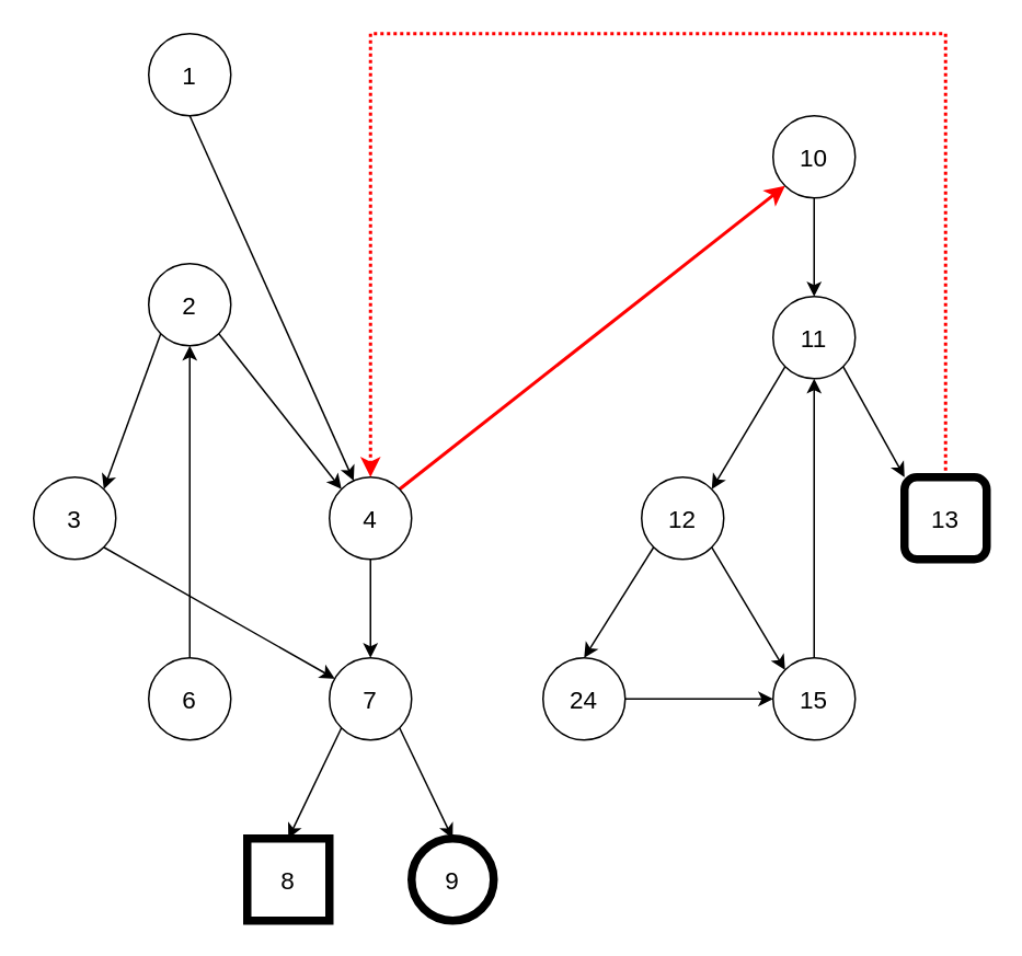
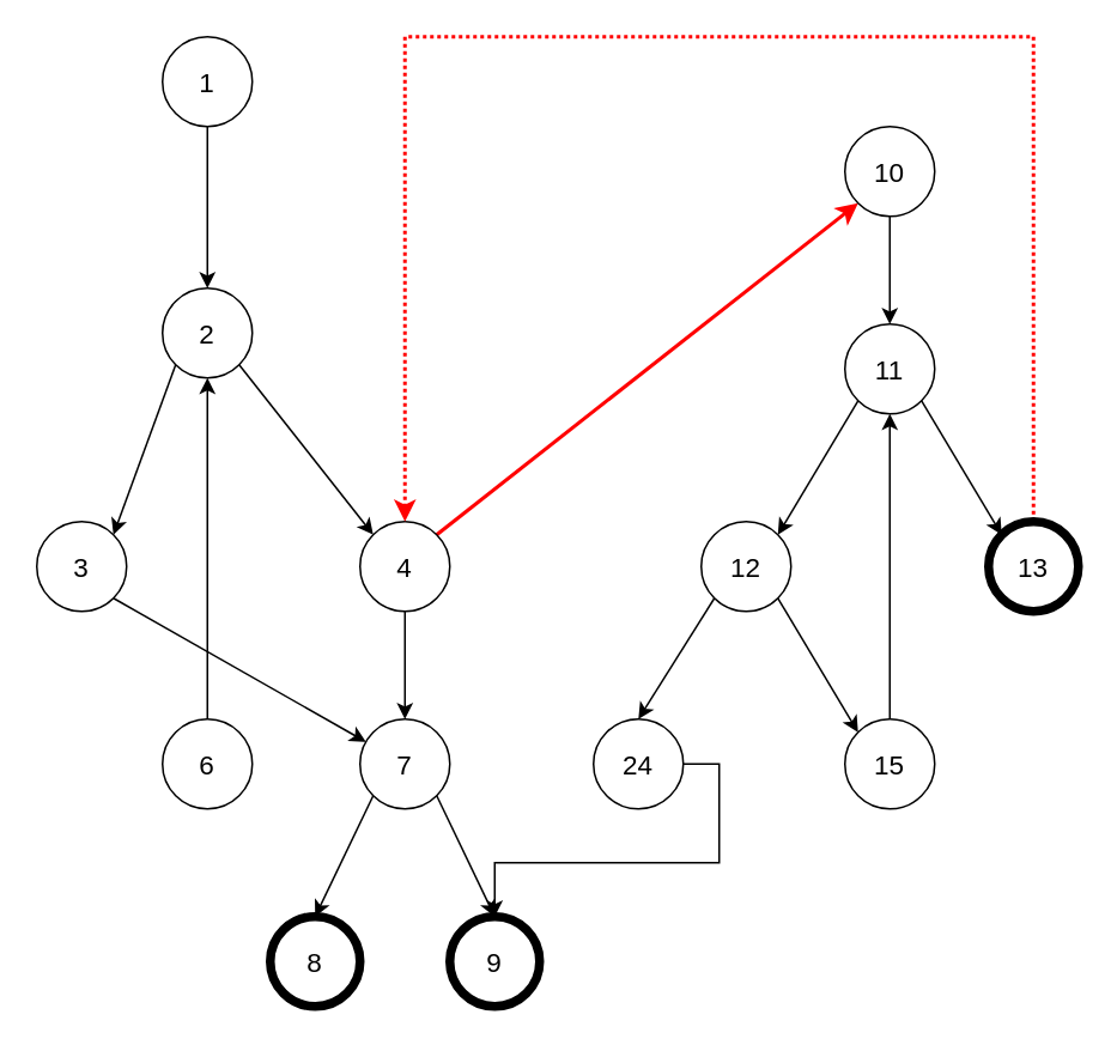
- <mxCell id="3" value="" style="endArrow=classic;html=1;rounded=0;exitX=0.5;exitY=1;exitDx=0;exitDy=0;" edge="1" parent="1" source="4" target="14"><mxGeometry width="50" height="50" relative="1" as="geometry"><mxPoint x="115" y="70" as="sourcePoint" /><mxPoint x="-30" y="110" as="targetPoint" /></mxGeometry></mxCell>
+ <mxCell id="3" value="" style="endArrow=classic;html=1;rounded=0;exitX=0.5;exitY=1;exitDx=0;exitDy=0;entryX=0.5;entryY=0;entryDx=0;entryDy=0;" edge="1" parent="1" source="4" target="2"><mxGeometry width="50" height="50" relative="1" as="geometry"><mxPoint x="115" y="70" as="sourcePoint" /><mxPoint x="-30" y="110" as="targetPoint" /></mxGeometry></mxCell>
- <mxCell id="21" value="&lt;font style=&quot;font-size: 15px;&quot;&gt;13&lt;/font&gt;" style="whiteSpace=wrap;html=1;aspect=fixed;strokeWidth=5;rounded=1;" vertex="1" parent="1"><mxGeometry x="550" y="290" width="50" height="50" as="geometry" /></mxCell>
+ <mxCell id="21" value="&lt;font style=&quot;font-size: 15px;&quot;&gt;13&lt;/font&gt;" style="ellipse;whiteSpace=wrap;html=1;aspect=fixed;strokeWidth=5;" vertex="1" parent="1"><mxGeometry x="550" y="290" width="50" height="50" as="geometry" /></mxCell>
- <mxCell id="27" style="edgeStyle=orthogonalEdgeStyle;rounded=0;orthogonalLoop=1;jettySize=auto;html=1;exitX=1;exitY=0.5;exitDx=0;exitDy=0;entryX=0;entryY=0.5;entryDx=0;entryDy=0;" edge="1" parent="1" source="28" target="29"><mxGeometry relative="1" as="geometry" /></mxCell>
+ <mxCell id="27" style="edgeStyle=orthogonalEdgeStyle;rounded=0;orthogonalLoop=1;jettySize=auto;html=1;exitX=1;exitY=0.5;exitDx=0;exitDy=0;" edge="1" parent="1" source="28" target="11"><mxGeometry relative="1" as="geometry" /></mxCell>
- <mxCell id="12" value="&lt;font style=&quot;font-size: 15px;&quot;&gt;8&lt;/font&gt;" style="whiteSpace=wrap;html=1;aspect=fixed;strokeWidth=5;rounded=0;" vertex="1" parent="1"><mxGeometry x="150" y="510" width="50" height="50" as="geometry" /></mxCell>
+ <mxCell id="12" value="&lt;font style=&quot;font-size: 15px;&quot;&gt;8&lt;/font&gt;" style="ellipse;whiteSpace=wrap;html=1;aspect=fixed;strokeWidth=5;" vertex="1" parent="1"><mxGeometry x="150" y="510" width="50" height="50" as="geometry" /></mxCell>
